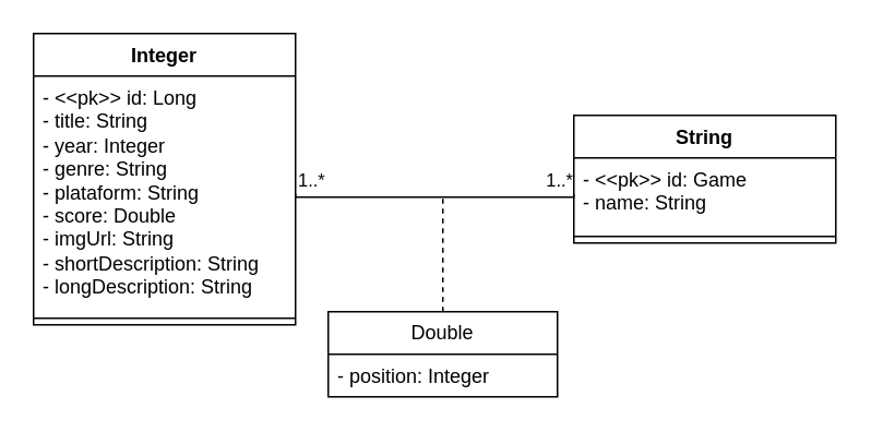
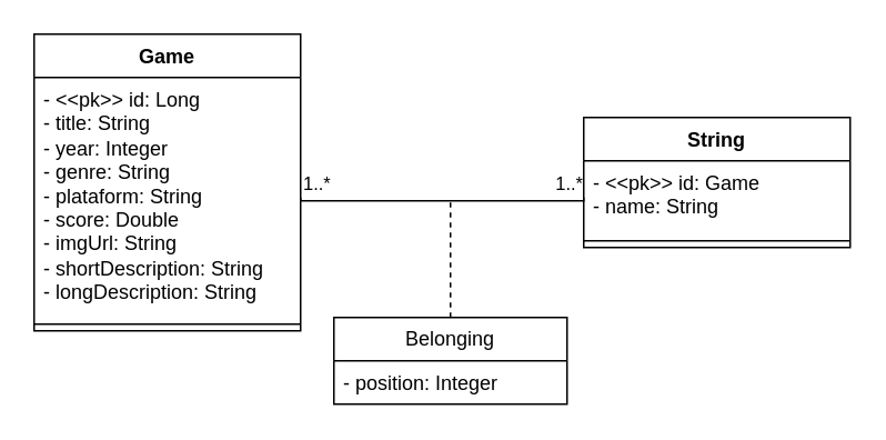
- <mxCell id="5" value="Integer" style="swimlane;fontStyle=1;align=center;verticalAlign=top;childLayout=stackLayout;horizontal=1;startSize=26;horizontalStack=0;resizeParent=1;resizeParentMax=0;resizeLast=0;collapsible=1;marginBottom=0;whiteSpace=wrap;html=1;" vertex="1" parent="1"><mxGeometry x="20" y="20" width="160" height="178" as="geometry" /></mxCell>
+ <mxCell id="5" value="Game" style="swimlane;fontStyle=1;align=center;verticalAlign=top;childLayout=stackLayout;horizontal=1;startSize=26;horizontalStack=0;resizeParent=1;resizeParentMax=0;resizeLast=0;collapsible=1;marginBottom=0;whiteSpace=wrap;html=1;" vertex="1" parent="1"><mxGeometry x="20" y="20" width="160" height="178" as="geometry" /></mxCell>
- <mxCell id="11" value="Double" style="swimlane;fontStyle=0;childLayout=stackLayout;horizontal=1;startSize=26;fillColor=none;horizontalStack=0;resizeParent=1;resizeParentMax=0;resizeLast=0;collapsible=1;marginBottom=0;whiteSpace=wrap;html=1;" vertex="1" parent="1"><mxGeometry x="200" y="190" width="140" height="52" as="geometry" /></mxCell>
+ <mxCell id="11" value="Belonging" style="swimlane;fontStyle=0;childLayout=stackLayout;horizontal=1;startSize=26;fillColor=none;horizontalStack=0;resizeParent=1;resizeParentMax=0;resizeLast=0;collapsible=1;marginBottom=0;whiteSpace=wrap;html=1;" vertex="1" parent="1"><mxGeometry x="200" y="190" width="140" height="52" as="geometry" /></mxCell>
